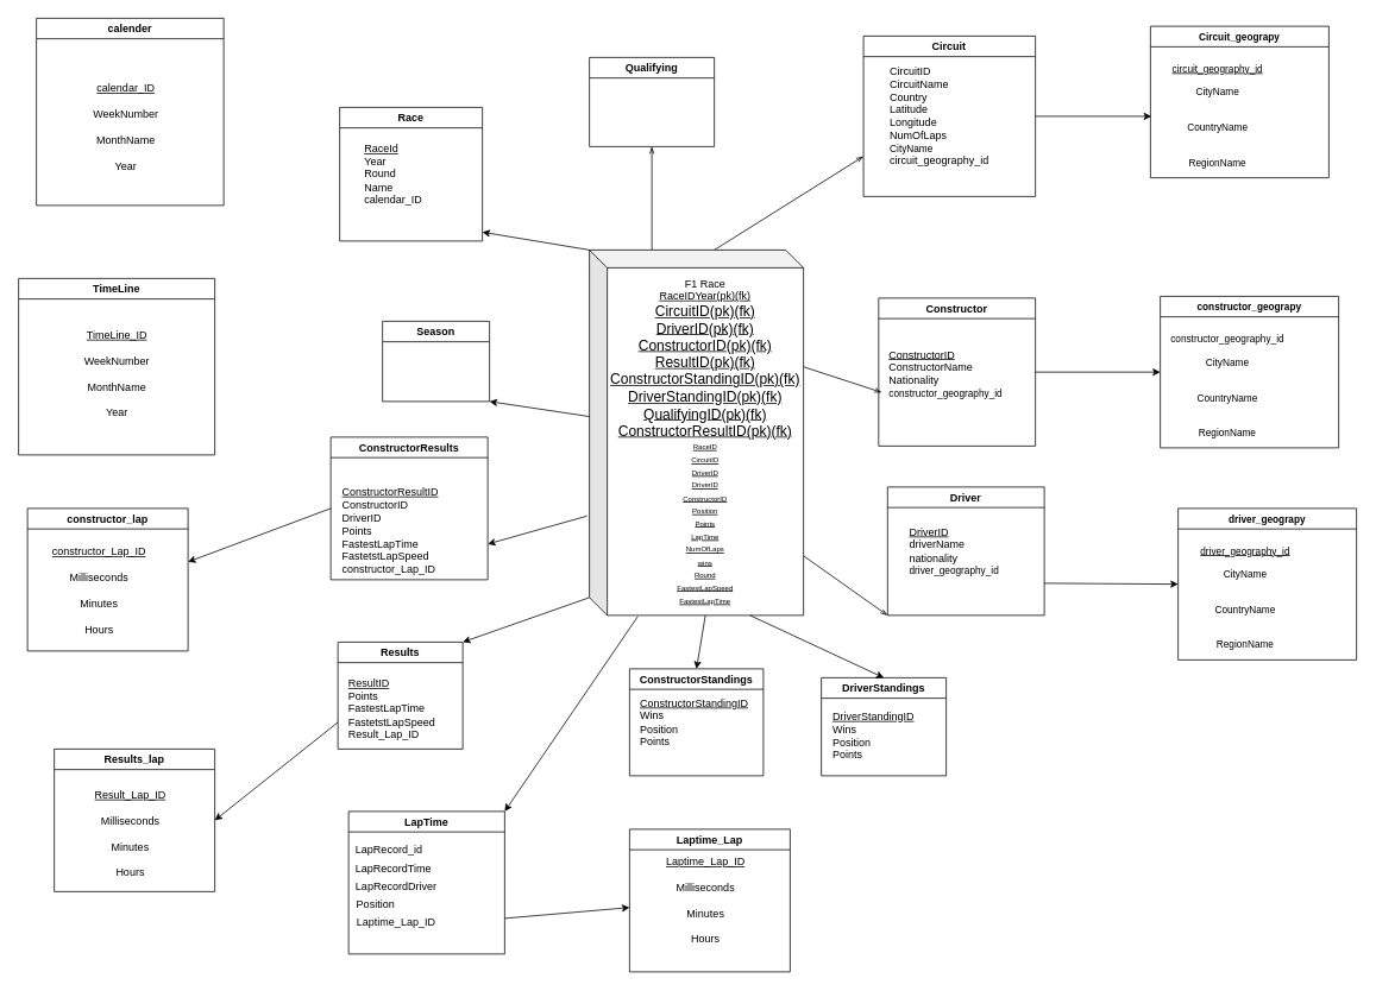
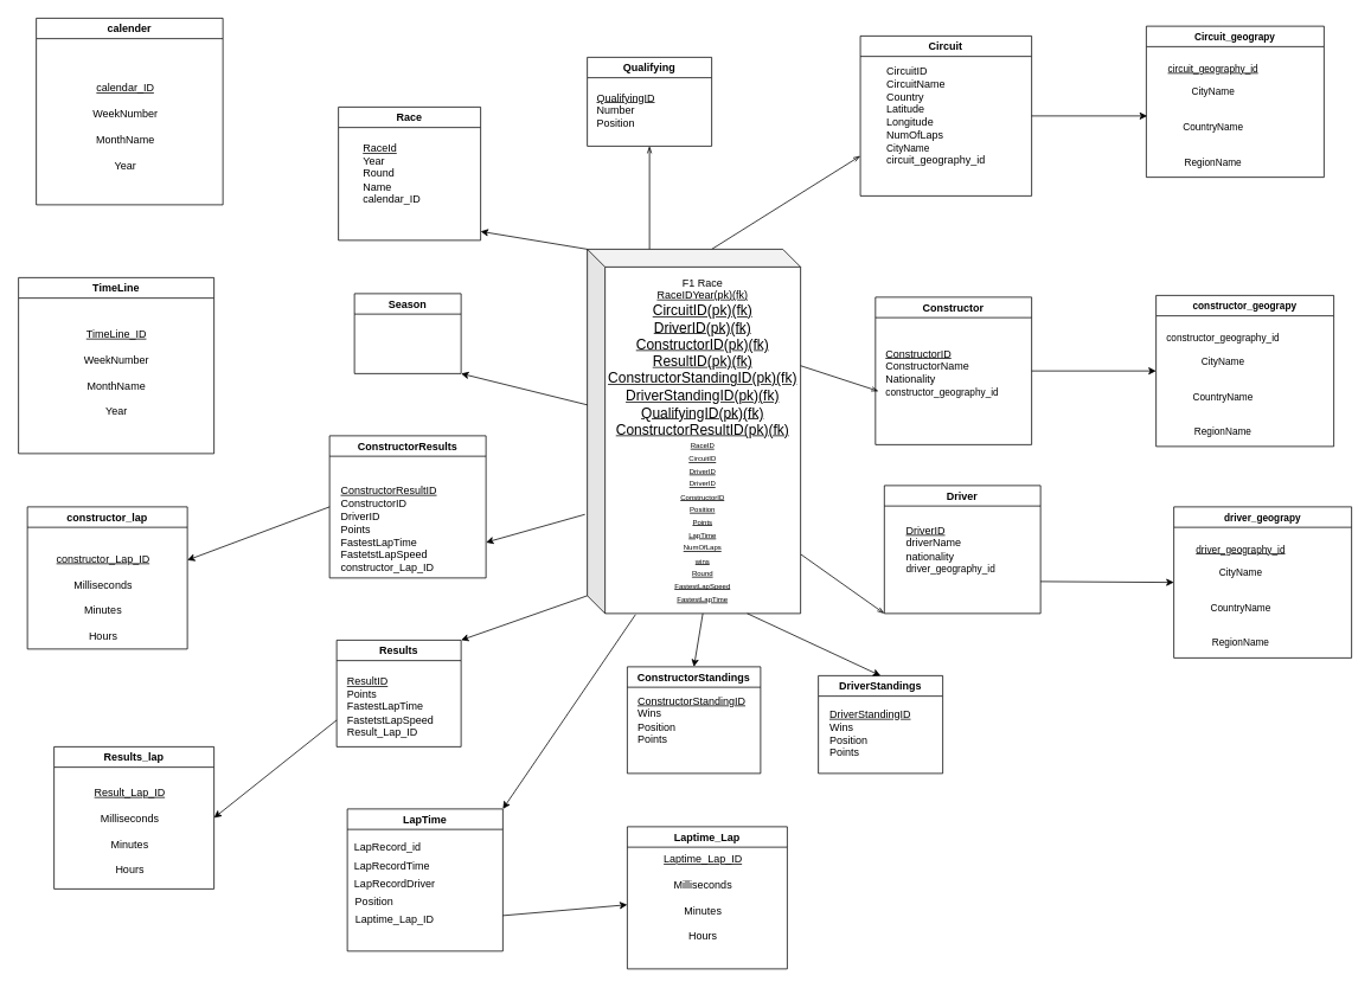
+ <mxCell id="23" value="&lt;u&gt;QualifyingID&lt;/u&gt;&lt;br&gt;Number&lt;br&gt;Position" style="text;html=1;align=left;verticalAlign=middle;resizable=0;points=[];autosize=1;strokeColor=none;fillColor=none;" parent="22" vertex="1"><mxGeometry x="9" y="30" width="90" height="60" as="geometry" /></mxCell>
- <mxCell id="19" value="Season" style="swimlane;whiteSpace=wrap;html=1;" parent="1" vertex="1"><mxGeometry x="428" y="360" width="120" height="90" as="geometry" /></mxCell>
+ <mxCell id="19" value="Season" style="swimlane;whiteSpace=wrap;html=1;" parent="1" vertex="1"><mxGeometry x="398" y="330" width="120" height="90" as="geometry" /></mxCell>
- <mxCell id="35" value="&lt;br&gt;&lt;u&gt;constructor_Lap_ID&lt;/u&gt;&lt;br&gt;&lt;br&gt;Milliseconds&lt;br&gt;&lt;br&gt;Minutes&lt;br&gt;&lt;br&gt;Hours" style="text;html=1;align=center;verticalAlign=middle;resizable=0;points=[];autosize=1;strokeColor=none;fillColor=none;" parent="34" vertex="1"><mxGeometry x="15" y="20" width="130" height="130" as="geometry" /></mxCell>
+ <mxCell id="35" value="&lt;br&gt;&lt;u&gt;constructor_Lap_ID&lt;/u&gt;&lt;br&gt;&lt;br&gt;Milliseconds&lt;br&gt;&lt;br&gt;Minutes&lt;br&gt;&lt;br&gt;Hours" style="text;html=1;align=center;verticalAlign=middle;resizable=0;points=[];autosize=1;strokeColor=none;fillColor=none;" parent="34" vertex="1"><mxGeometry x="20" y="30" width="130" height="130" as="geometry" /></mxCell>
